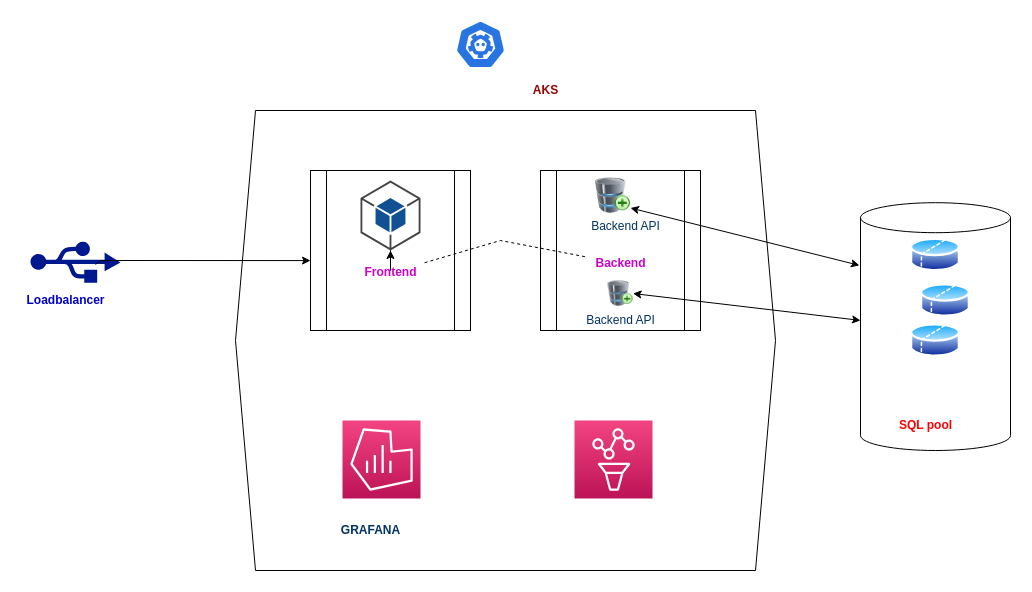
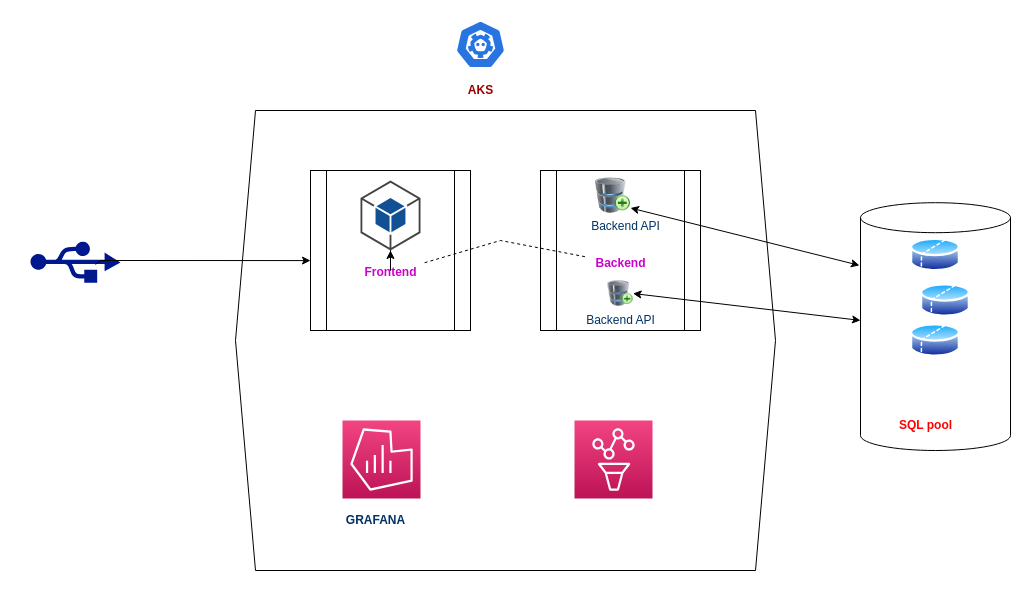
- <mxCell id="4" value="AKS" style="text;html=1;resizable=0;autosize=1;align=center;verticalAlign=middle;points=[];fillColor=none;strokeColor=none;rounded=0;fontStyle=1;fontColor=#990000;" parent="1" vertex="1"><mxGeometry x="525" y="80" width="40" height="20" as="geometry" /></mxCell>
+ <mxCell id="4" value="AKS" style="text;html=1;resizable=0;autosize=1;align=center;verticalAlign=middle;points=[];fillColor=none;strokeColor=none;rounded=0;fontStyle=1;fontColor=#990000;" parent="1" vertex="1"><mxGeometry x="460" y="80" width="40" height="20" as="geometry" /></mxCell>
- <mxCell id="6" value="&lt;b&gt;&lt;font color=&quot;#0000cc&quot;&gt;Loadbalancer&lt;/font&gt;&lt;/b&gt;" style="text;html=1;resizable=0;autosize=1;align=center;verticalAlign=middle;points=[];fillColor=none;strokeColor=none;rounded=0;fontColor=#990000;" parent="1" vertex="1"><mxGeometry x="20" y="290" width="90" height="20" as="geometry" /></mxCell>
- <mxCell id="26" value="&lt;b&gt;GRAFANA&lt;/b&gt;" style="text;html=1;resizable=0;autosize=1;align=center;verticalAlign=middle;points=[];fillColor=none;strokeColor=none;rounded=0;fontColor=#003366;" parent="1" vertex="1"><mxGeometry x="335" y="520" width="70" height="20" as="geometry" /></mxCell>
+ <mxCell id="26" value="&lt;b&gt;GRAFANA&lt;/b&gt;" style="text;html=1;resizable=0;autosize=1;align=center;verticalAlign=middle;points=[];fillColor=none;strokeColor=none;rounded=0;fontColor=#003366;" parent="1" vertex="1"><mxGeometry x="340" y="510" width="70" height="20" as="geometry" /></mxCell>
